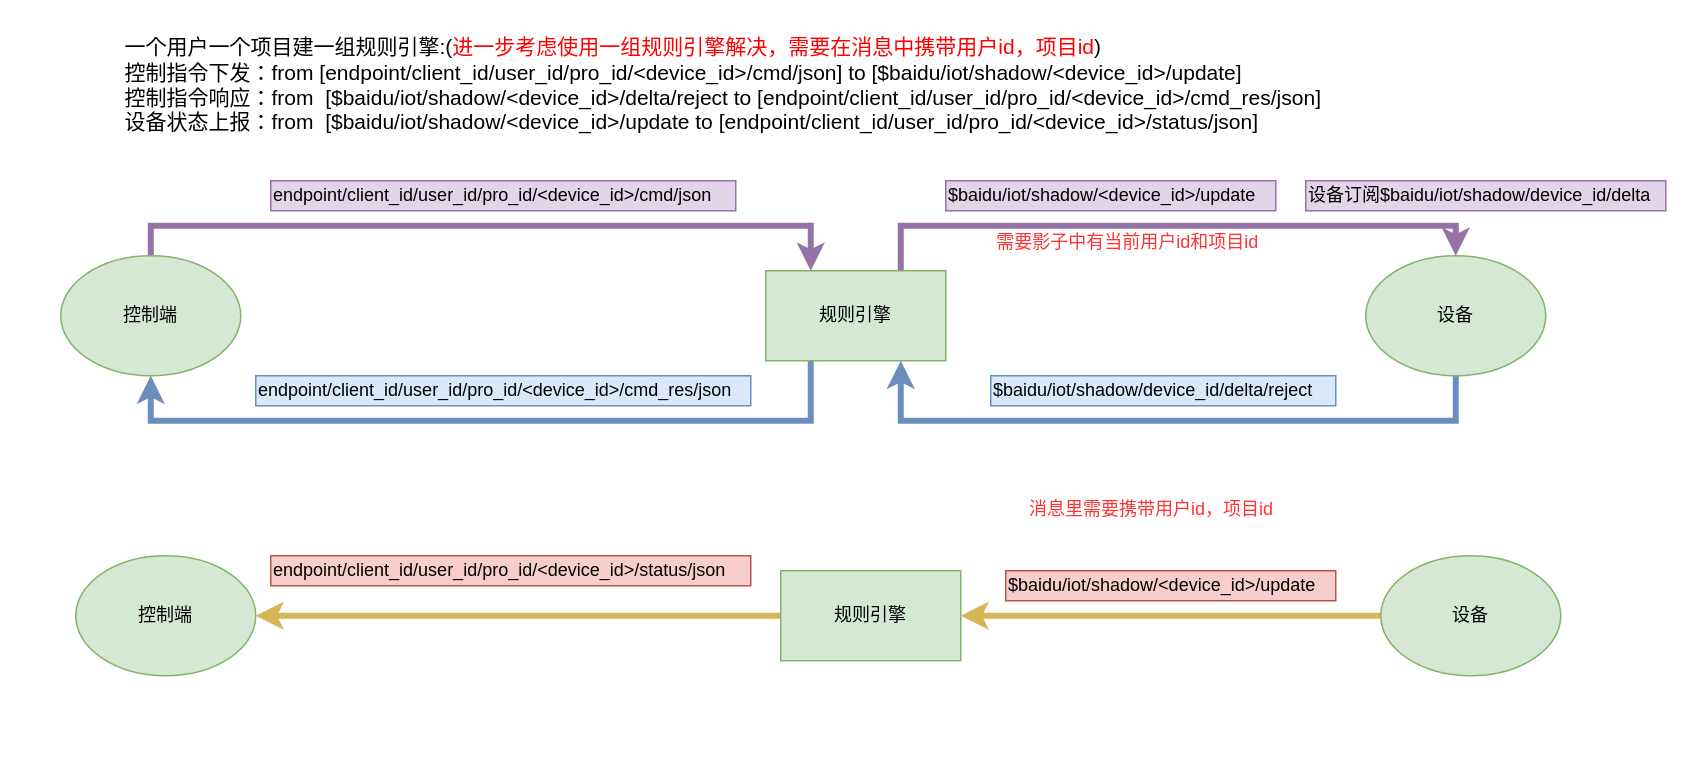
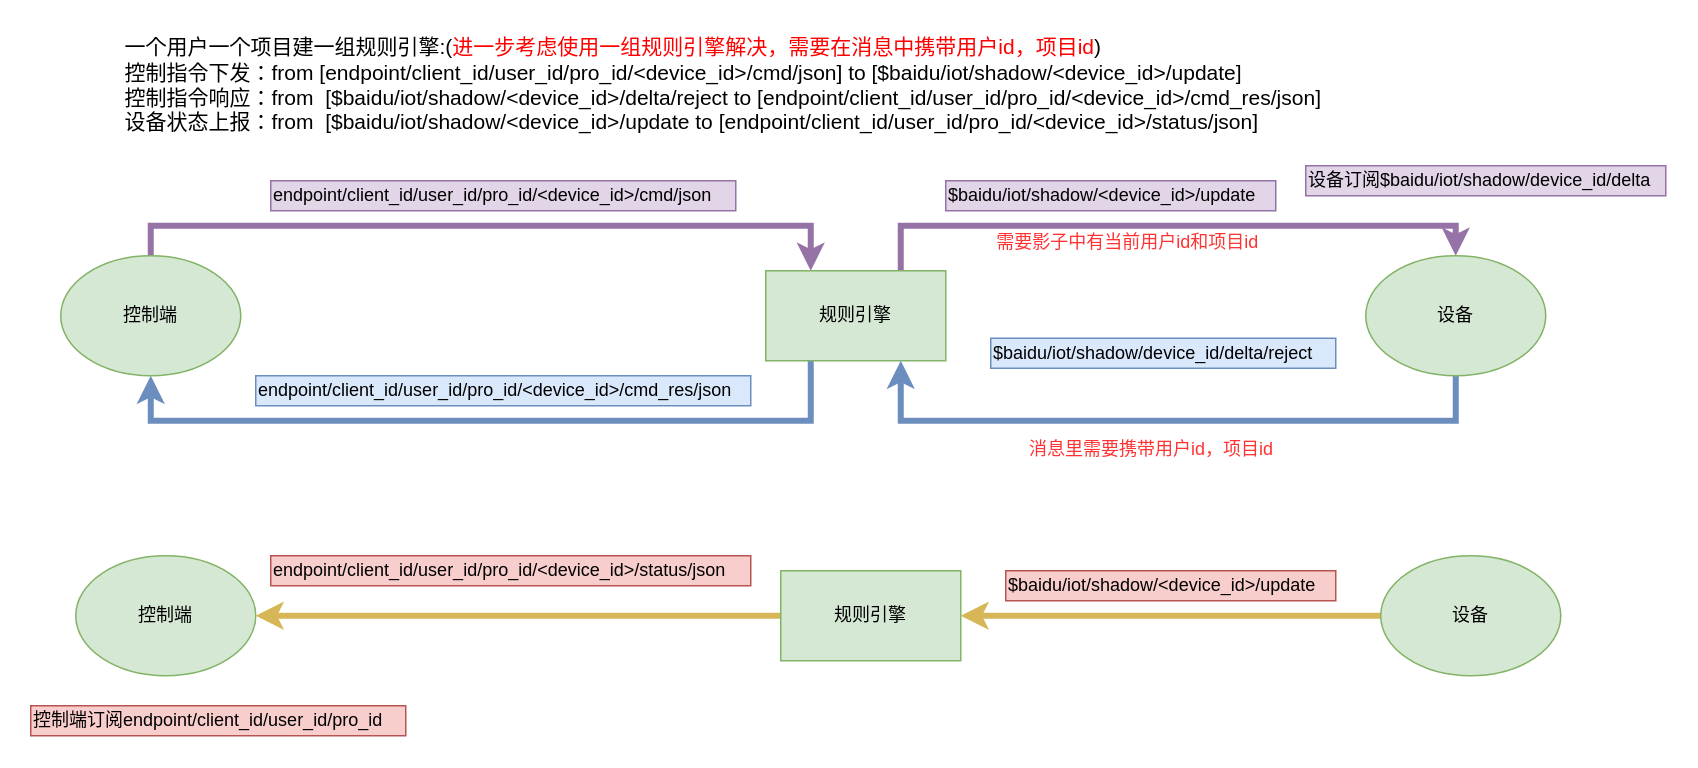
- <mxCell id="12" value="设备订阅$baidu/iot/shadow/device_id/delta" style="text;html=1;resizable=0;points=[];autosize=1;align=left;verticalAlign=top;spacingTop=-4;fillColor=#e1d5e7;strokeColor=#9673a6;" vertex="1" parent="1"><mxGeometry x="870" y="120" width="240" height="20" as="geometry" /></mxCell>
+ <mxCell id="12" value="设备订阅$baidu/iot/shadow/device_id/delta" style="text;html=1;resizable=0;points=[];autosize=1;align=left;verticalAlign=top;spacingTop=-4;fillColor=#e1d5e7;strokeColor=#9673a6;" vertex="1" parent="1"><mxGeometry x="870" y="110" width="240" height="20" as="geometry" /></mxCell>
- <mxCell id="13" value="$baidu/iot/shadow/device_id/delta/reject" style="text;html=1;resizable=0;points=[];autosize=1;align=left;verticalAlign=top;spacingTop=-4;fillColor=#dae8fc;strokeColor=#6c8ebf;" vertex="1" parent="1"><mxGeometry x="660" y="250" width="230" height="20" as="geometry" /></mxCell>
+ <mxCell id="13" value="$baidu/iot/shadow/device_id/delta/reject" style="text;html=1;resizable=0;points=[];autosize=1;align=left;verticalAlign=top;spacingTop=-4;fillColor=#dae8fc;strokeColor=#6c8ebf;" vertex="1" parent="1"><mxGeometry x="660" y="225" width="230" height="20" as="geometry" /></mxCell>
- <mxCell id="22" value="消息里需要携带用户id，项目id" style="text;html=1;resizable=0;points=[];autosize=1;align=left;verticalAlign=top;spacingTop=-4;fontColor=#FF3333;" vertex="1" parent="1"><mxGeometry x="684" y="329" width="180" height="20" as="geometry" /></mxCell>
+ <mxCell id="22" value="消息里需要携带用户id，项目id" style="text;html=1;resizable=0;points=[];autosize=1;align=left;verticalAlign=top;spacingTop=-4;fontColor=#FF3333;" vertex="1" parent="1"><mxGeometry x="684" y="289" width="180" height="20" as="geometry" /></mxCell>
+ <mxCell id="24" value="控制端订阅endpoint/client_id/user_id/pro_id" style="text;html=1;resizable=0;points=[];autosize=1;align=left;verticalAlign=top;spacingTop=-4;fillColor=#f8cecc;strokeColor=#b85450;" vertex="1" parent="1"><mxGeometry x="20" y="470" width="250" height="20" as="geometry" /></mxCell>
